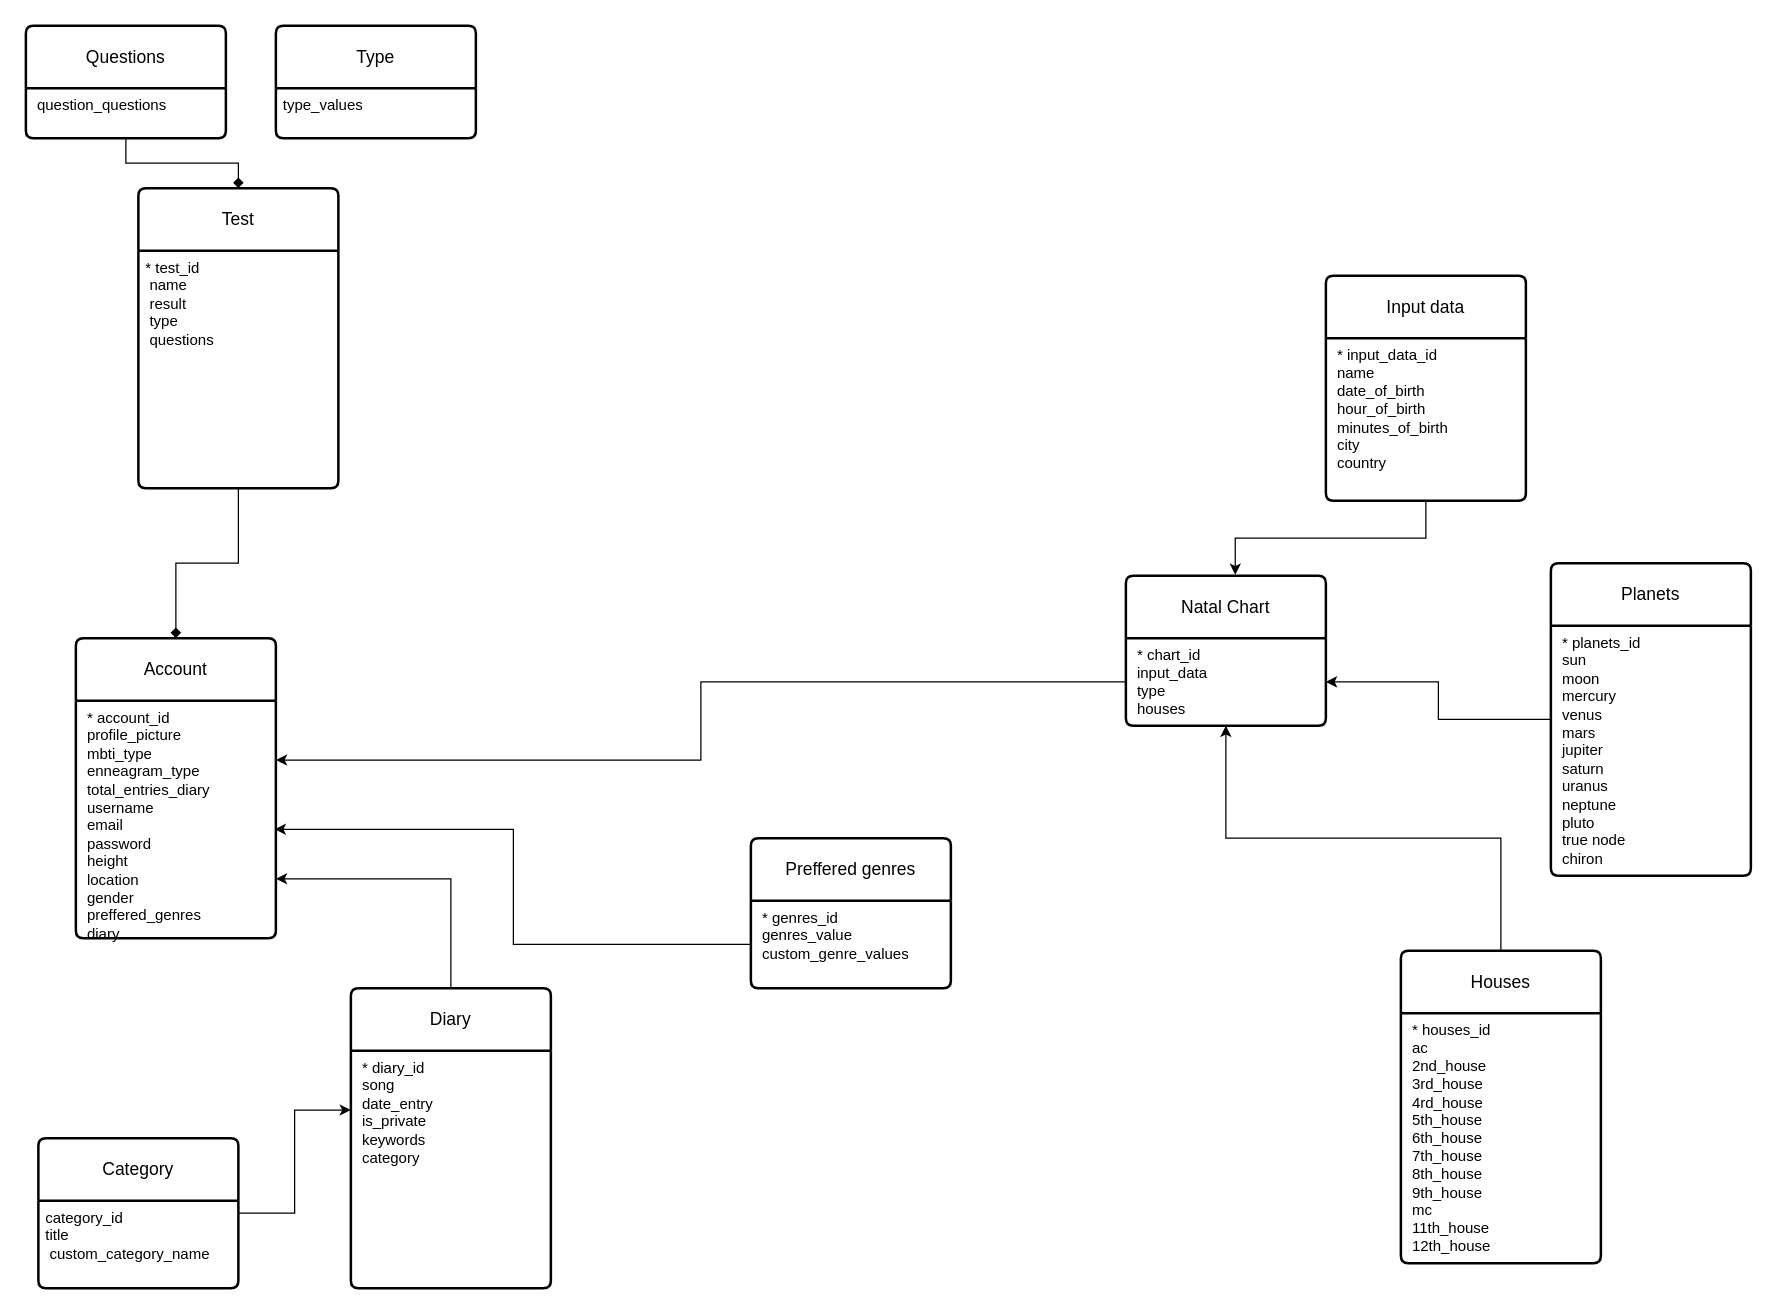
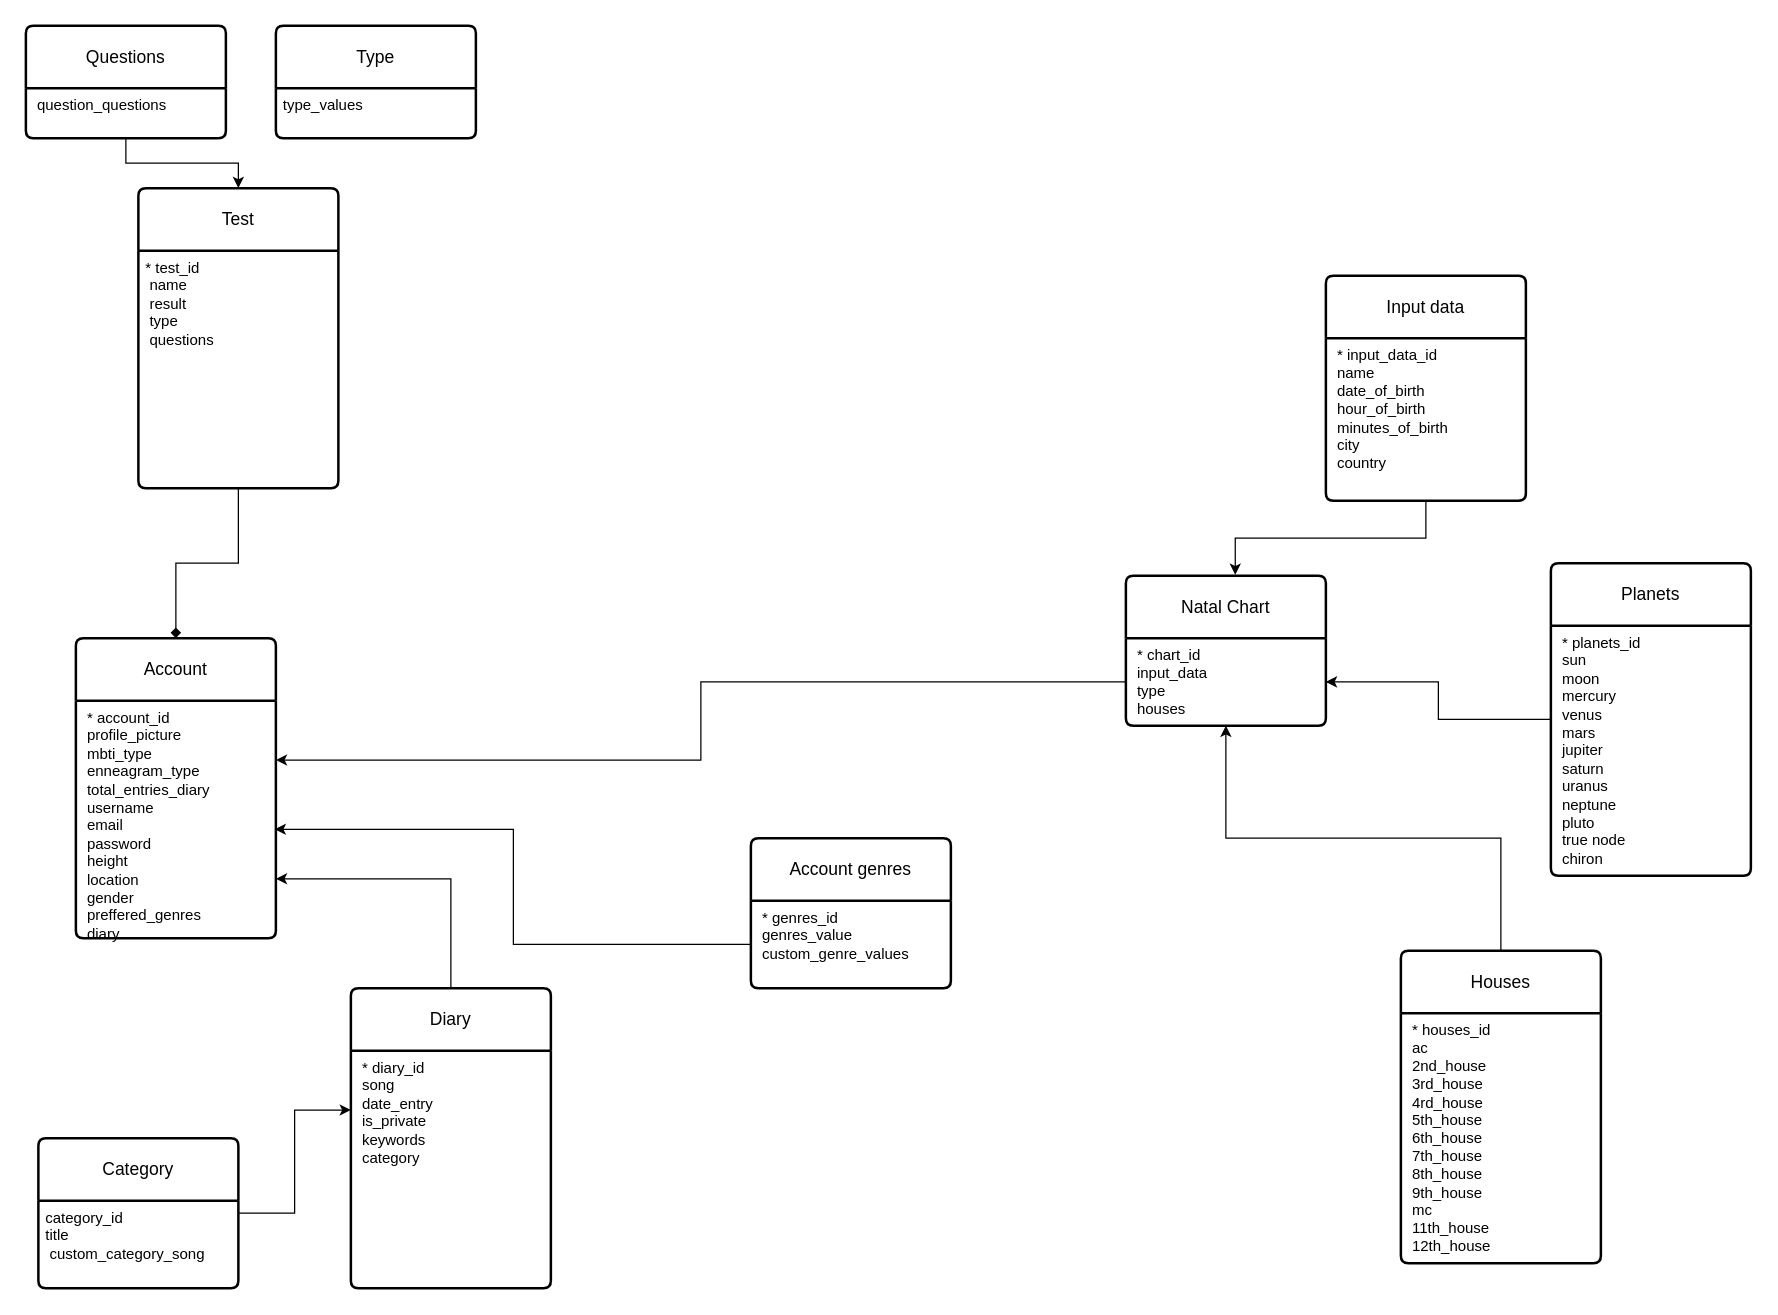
- <mxCell id="16" style="edgeStyle=orthogonalEdgeStyle;rounded=0;orthogonalLoop=1;jettySize=auto;html=1;exitX=0.5;exitY=1;exitDx=0;exitDy=0;entryX=0.5;entryY=0;entryDx=0;entryDy=0;endArrow=diamond;" edge="1" parent="1" source="10" target="7"><mxGeometry relative="1" as="geometry" /></mxCell>
+ <mxCell id="16" style="edgeStyle=orthogonalEdgeStyle;rounded=0;orthogonalLoop=1;jettySize=auto;html=1;exitX=0.5;exitY=1;exitDx=0;exitDy=0;entryX=0.5;entryY=0;entryDx=0;entryDy=0;" edge="1" parent="1" source="10" target="7"><mxGeometry relative="1" as="geometry" /></mxCell>
- <mxCell id="18" value="Preffered genres" style="swimlane;childLayout=stackLayout;horizontal=1;startSize=50;horizontalStack=0;rounded=1;fontSize=14;fontStyle=0;strokeWidth=2;resizeParent=0;resizeLast=1;shadow=0;dashed=0;align=center;arcSize=4;whiteSpace=wrap;html=1;" vertex="1" parent="1"><mxGeometry x="600" y="670" width="160" height="120" as="geometry" /></mxCell>
+ <mxCell id="18" value="Account genres" style="swimlane;childLayout=stackLayout;horizontal=1;startSize=50;horizontalStack=0;rounded=1;fontSize=14;fontStyle=0;strokeWidth=2;resizeParent=0;resizeLast=1;shadow=0;dashed=0;align=center;arcSize=4;whiteSpace=wrap;html=1;" vertex="1" parent="1"><mxGeometry x="600" y="670" width="160" height="120" as="geometry" /></mxCell>
- <mxCell id="15" value="category_id&amp;nbsp;&lt;br&gt;title&lt;br&gt;&amp;nbsp;custom_category_name" style="align=left;strokeColor=none;fillColor=none;spacingLeft=4;fontSize=12;verticalAlign=top;resizable=0;rotatable=0;part=1;html=1;" vertex="1" parent="14"><mxGeometry y="50" width="160" height="70" as="geometry" /></mxCell>
+ <mxCell id="15" value="category_id&amp;nbsp;&lt;br&gt;title&lt;br&gt;&amp;nbsp;custom_category_song" style="align=left;strokeColor=none;fillColor=none;spacingLeft=4;fontSize=12;verticalAlign=top;resizable=0;rotatable=0;part=1;html=1;" vertex="1" parent="14"><mxGeometry y="50" width="160" height="70" as="geometry" /></mxCell>
